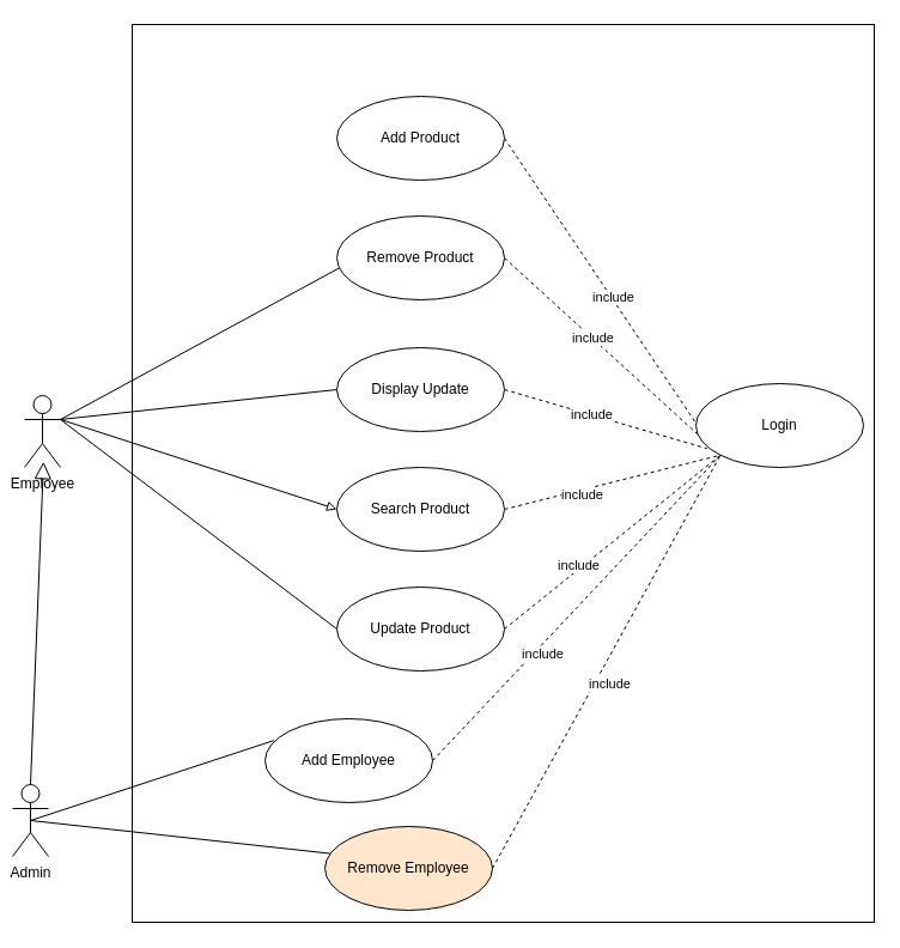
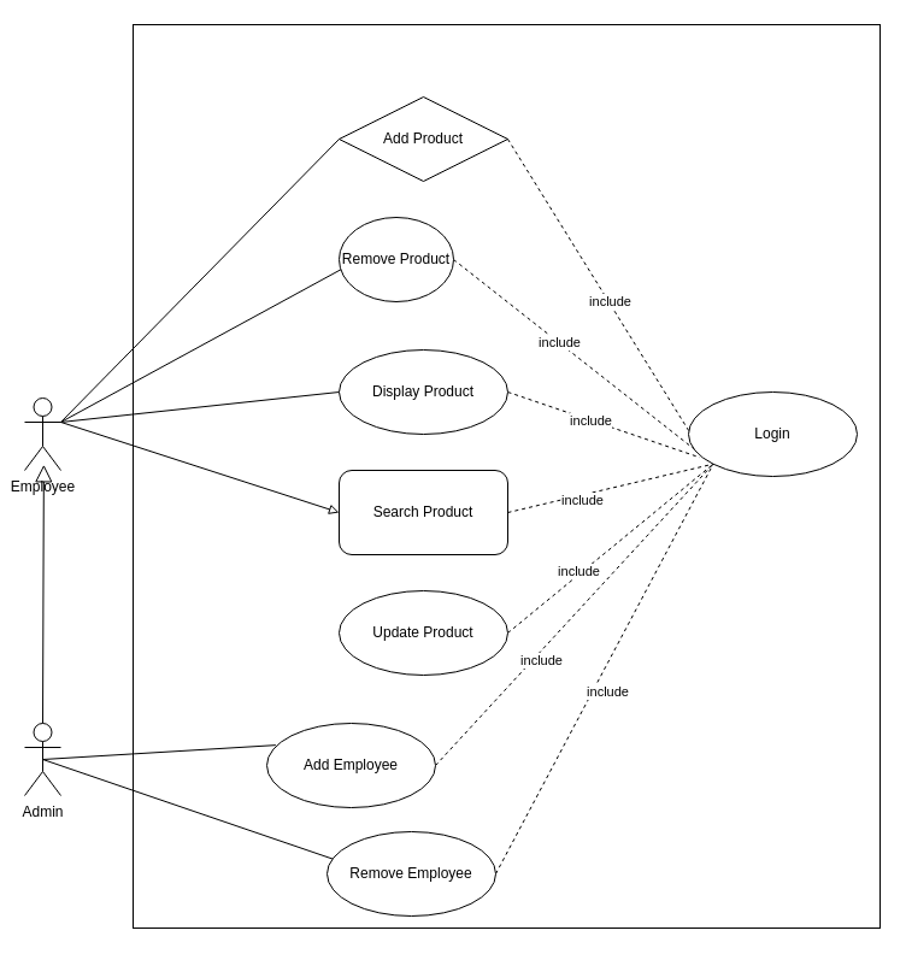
- <mxCell id="10" value="Add Product" style="ellipse;whiteSpace=wrap;html=1;" parent="1" vertex="1"><mxGeometry x="281" y="80" width="140" height="70" as="geometry" /></mxCell>
+ <mxCell id="10" value="Add Product" style="rhombus;whiteSpace=wrap;html=1;" parent="1" vertex="1"><mxGeometry x="281" y="80" width="140" height="70" as="geometry" /></mxCell>
- <mxCell id="13" value="Remove Product" style="ellipse;whiteSpace=wrap;html=1;" parent="1" vertex="1"><mxGeometry x="281" y="180" width="140" height="70" as="geometry" /></mxCell>
+ <mxCell id="13" value="Remove Product" style="ellipse;whiteSpace=wrap;html=1;" parent="1" vertex="1"><mxGeometry x="281" y="180" width="95" height="70" as="geometry" /></mxCell>
+ <mxCell id="2" style="edgeStyle=none;rounded=0;orthogonalLoop=1;jettySize=auto;html=1;exitX=1;exitY=0.333;exitDx=0;exitDy=0;exitPerimeter=0;entryX=0;entryY=0.5;entryDx=0;entryDy=0;shadow=0;endArrow=none;endFill=0;strokeColor=#000000;strokeWidth=1;elbow=vertical;" parent="1" source="7" target="10" edge="1"><mxGeometry relative="1" as="geometry" /></mxCell>
- <mxCell id="16" value="Display Update" style="ellipse;whiteSpace=wrap;html=1;" parent="1" vertex="1"><mxGeometry x="281" y="290" width="140" height="70" as="geometry" /></mxCell>
+ <mxCell id="16" value="Display Product" style="ellipse;whiteSpace=wrap;html=1;" parent="1" vertex="1"><mxGeometry x="281" y="290" width="140" height="70" as="geometry" /></mxCell>
- <mxCell id="33" value="Login" style="ellipse;whiteSpace=wrap;html=1;" parent="1" vertex="1"><mxGeometry x="581" y="320" width="140" height="70" as="geometry" /></mxCell>
+ <mxCell id="33" value="Login" style="ellipse;whiteSpace=wrap;html=1;" parent="1" vertex="1"><mxGeometry x="571" y="325" width="140" height="70" as="geometry" /></mxCell>
- <mxCell id="22" value="Search Product" style="ellipse;whiteSpace=wrap;html=1;" parent="1" vertex="1"><mxGeometry x="281" y="390" width="140" height="70" as="geometry" /></mxCell>
+ <mxCell id="22" value="Search Product" style="whiteSpace=wrap;html=1;rounded=1;" parent="1" vertex="1"><mxGeometry x="281" y="390" width="140" height="70" as="geometry" /></mxCell>
- <mxCell id="6" style="edgeStyle=none;rounded=0;orthogonalLoop=1;jettySize=auto;html=1;exitX=1;exitY=0.333;exitDx=0;exitDy=0;exitPerimeter=0;entryX=0;entryY=0.5;entryDx=0;entryDy=0;shadow=0;endArrow=none;endFill=0;strokeColor=#000000;strokeWidth=1;elbow=vertical;" parent="1" source="7" target="25" edge="1"><mxGeometry relative="1" as="geometry" /></mxCell>
- <mxCell id="19" value="Admin" style="shape=umlActor;verticalLabelPosition=bottom;verticalAlign=top;html=1;" parent="1" vertex="1"><mxGeometry x="10" y="655" width="30" height="60" as="geometry" /></mxCell>
+ <mxCell id="19" value="Admin" style="shape=umlActor;verticalLabelPosition=bottom;verticalAlign=top;html=1;" parent="1" vertex="1"><mxGeometry x="20" y="600" width="30" height="60" as="geometry" /></mxCell>
- <mxCell id="31" value="Remove Employee" style="ellipse;whiteSpace=wrap;html=1;fillColor=#ffe6cc;" parent="1" vertex="1"><mxGeometry x="271" y="690" width="140" height="70" as="geometry" /></mxCell>
+ <mxCell id="31" value="Remove Employee" style="ellipse;whiteSpace=wrap;html=1;" parent="1" vertex="1"><mxGeometry x="271" y="690" width="140" height="70" as="geometry" /></mxCell>
